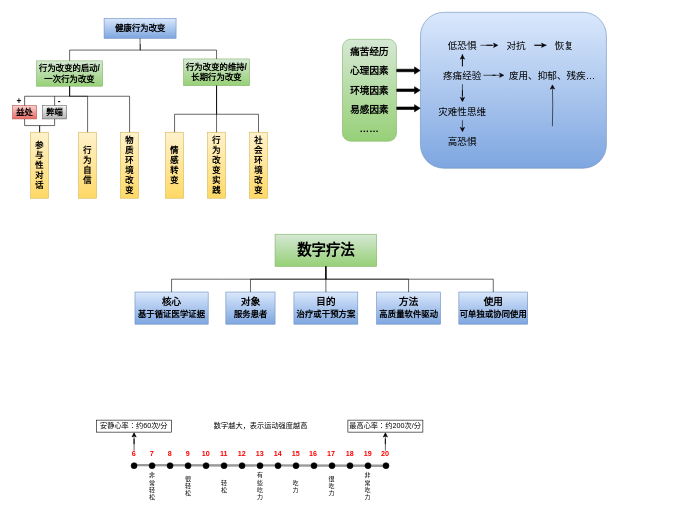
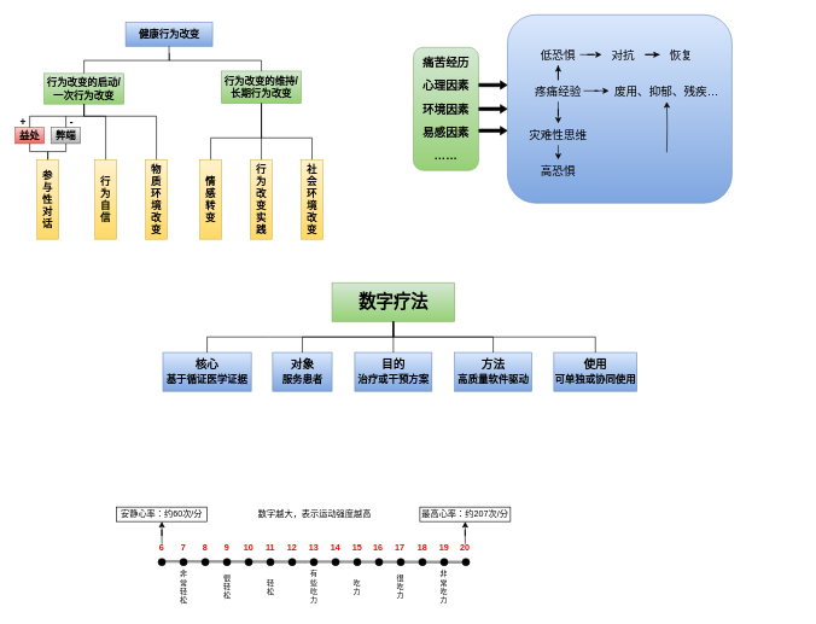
- <mxCell id="66" value="最高心率：约200次/分" style="rounded=0;whiteSpace=wrap;html=1;container=0;" parent="62" vertex="1"><mxGeometry x="419" width="125" height="20" as="geometry" /></mxCell>
+ <mxCell id="66" value="最高心率：约207次/分" style="rounded=0;whiteSpace=wrap;html=1;container=0;" parent="62" vertex="1"><mxGeometry x="419" width="125" height="20" as="geometry" /></mxCell>
